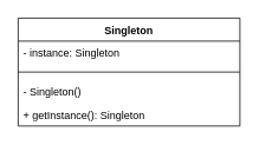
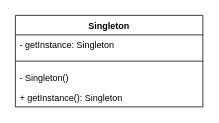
- <mxCell id="3" value="- instance: Singleton" style="text;strokeColor=none;fillColor=none;align=left;verticalAlign=top;spacingLeft=4;spacingRight=4;overflow=hidden;rotatable=0;points=[[0,0.5],[1,0.5]];portConstraint=eastwest;whiteSpace=wrap;html=1;" vertex="1" parent="2"><mxGeometry y="26" width="250" height="26" as="geometry" /></mxCell>
+ <mxCell id="3" value="- getInstance: Singleton" style="text;strokeColor=none;fillColor=none;align=left;verticalAlign=top;spacingLeft=4;spacingRight=4;overflow=hidden;rotatable=0;points=[[0,0.5],[1,0.5]];portConstraint=eastwest;whiteSpace=wrap;html=1;" vertex="1" parent="2"><mxGeometry y="26" width="250" height="26" as="geometry" /></mxCell>
